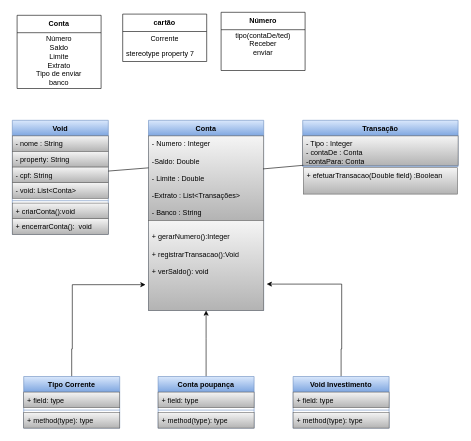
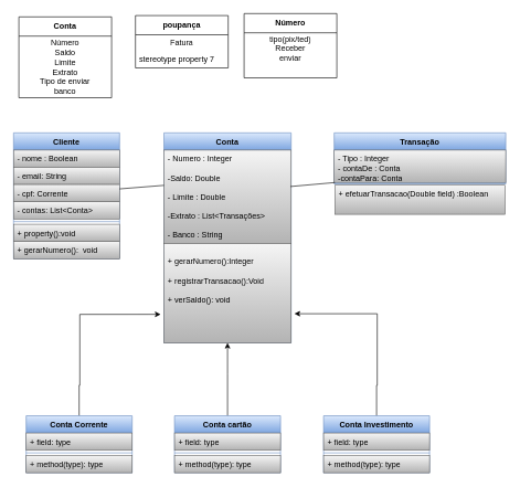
- <mxCell id="4" value="cartão" style="swimlane;fontStyle=1;align=center;verticalAlign=middle;childLayout=stackLayout;horizontal=1;startSize=29;horizontalStack=0;resizeParent=1;resizeParentMax=0;resizeLast=0;collapsible=0;marginBottom=0;html=1;whiteSpace=wrap;" vertex="1" parent="1"><mxGeometry x="204" y="23" width="140" height="79" as="geometry" /></mxCell>
+ <mxCell id="4" value="poupança" style="swimlane;fontStyle=1;align=center;verticalAlign=middle;childLayout=stackLayout;horizontal=1;startSize=29;horizontalStack=0;resizeParent=1;resizeParentMax=0;resizeLast=0;collapsible=0;marginBottom=0;html=1;whiteSpace=wrap;" vertex="1" parent="1"><mxGeometry x="204" y="23" width="140" height="79" as="geometry" /></mxCell>
- <mxCell id="5" value="Corrente" style="text;html=1;strokeColor=none;fillColor=none;align=center;verticalAlign=middle;spacingLeft=4;spacingRight=4;overflow=hidden;rotatable=0;points=[[0,0.5],[1,0.5]];portConstraint=eastwest;whiteSpace=wrap;" vertex="1" parent="4"><mxGeometry y="29" width="140" height="25" as="geometry" /></mxCell>
+ <mxCell id="5" value="Fatura" style="text;html=1;strokeColor=none;fillColor=none;align=center;verticalAlign=middle;spacingLeft=4;spacingRight=4;overflow=hidden;rotatable=0;points=[[0,0.5],[1,0.5]];portConstraint=eastwest;whiteSpace=wrap;" vertex="1" parent="4"><mxGeometry y="29" width="140" height="25" as="geometry" /></mxCell>
- <mxCell id="8" value="&lt;div&gt;tipo(contaDe/ted)&lt;/div&gt;&lt;div&gt;Receber&lt;/div&gt;&lt;div&gt;enviar&lt;/div&gt;&lt;div&gt;&lt;br&gt;&lt;/div&gt;&lt;div&gt;&lt;br&gt;&lt;/div&gt;&lt;div&gt;&lt;br&gt;&lt;/div&gt;" style="text;html=1;strokeColor=none;fillColor=none;align=center;verticalAlign=middle;spacingLeft=4;spacingRight=4;overflow=hidden;rotatable=0;points=[[0,0.5],[1,0.5]];portConstraint=eastwest;whiteSpace=wrap;" vertex="1" parent="7"><mxGeometry y="29" width="140" height="68" as="geometry" /></mxCell>
+ <mxCell id="8" value="&lt;div&gt;tipo(pix/ted)&lt;/div&gt;&lt;div&gt;Receber&lt;/div&gt;&lt;div&gt;enviar&lt;/div&gt;&lt;div&gt;&lt;br&gt;&lt;/div&gt;&lt;div&gt;&lt;br&gt;&lt;/div&gt;&lt;div&gt;&lt;br&gt;&lt;/div&gt;" style="text;html=1;strokeColor=none;fillColor=none;align=center;verticalAlign=middle;spacingLeft=4;spacingRight=4;overflow=hidden;rotatable=0;points=[[0,0.5],[1,0.5]];portConstraint=eastwest;whiteSpace=wrap;" vertex="1" parent="7"><mxGeometry y="29" width="140" height="68" as="geometry" /></mxCell>
- <mxCell id="31" value="Void" style="swimlane;fontStyle=1;align=center;verticalAlign=top;childLayout=stackLayout;horizontal=1;startSize=26;horizontalStack=0;resizeParent=1;resizeParentMax=0;resizeLast=0;collapsible=1;marginBottom=0;whiteSpace=wrap;html=1;fillColor=#dae8fc;gradientColor=#7ea6e0;strokeColor=#6c8ebf;" vertex="1" parent="1"><mxGeometry x="20" y="200" width="160" height="190" as="geometry" /></mxCell>
+ <mxCell id="31" value="Cliente" style="swimlane;fontStyle=1;align=center;verticalAlign=top;childLayout=stackLayout;horizontal=1;startSize=26;horizontalStack=0;resizeParent=1;resizeParentMax=0;resizeLast=0;collapsible=1;marginBottom=0;whiteSpace=wrap;html=1;fillColor=#dae8fc;gradientColor=#7ea6e0;strokeColor=#6c8ebf;" vertex="1" parent="1"><mxGeometry x="20" y="200" width="160" height="190" as="geometry" /></mxCell>
- <mxCell id="32" value="- nome : String" style="text;strokeColor=#666666;fillColor=#f5f5f5;align=left;verticalAlign=top;spacingLeft=4;spacingRight=4;overflow=hidden;rotatable=0;points=[[0,0.5],[1,0.5]];portConstraint=eastwest;whiteSpace=wrap;html=1;gradientColor=#b3b3b3;" vertex="1" parent="31"><mxGeometry y="26" width="160" height="26" as="geometry" /></mxCell>
+ <mxCell id="32" value="- nome : Boolean" style="text;strokeColor=#666666;fillColor=#f5f5f5;align=left;verticalAlign=top;spacingLeft=4;spacingRight=4;overflow=hidden;rotatable=0;points=[[0,0.5],[1,0.5]];portConstraint=eastwest;whiteSpace=wrap;html=1;gradientColor=#b3b3b3;" vertex="1" parent="31"><mxGeometry y="26" width="160" height="26" as="geometry" /></mxCell>
- <mxCell id="33" value="- property: String" style="text;strokeColor=#666666;fillColor=#f5f5f5;align=left;verticalAlign=top;spacingLeft=4;spacingRight=4;overflow=hidden;rotatable=0;points=[[0,0.5],[1,0.5]];portConstraint=eastwest;whiteSpace=wrap;html=1;gradientColor=#b3b3b3;" vertex="1" parent="31"><mxGeometry y="52" width="160" height="26" as="geometry" /></mxCell>
+ <mxCell id="33" value="- email: String" style="text;strokeColor=#666666;fillColor=#f5f5f5;align=left;verticalAlign=top;spacingLeft=4;spacingRight=4;overflow=hidden;rotatable=0;points=[[0,0.5],[1,0.5]];portConstraint=eastwest;whiteSpace=wrap;html=1;gradientColor=#b3b3b3;" vertex="1" parent="31"><mxGeometry y="52" width="160" height="26" as="geometry" /></mxCell>
- <mxCell id="34" value="- cpf: String" style="text;strokeColor=#666666;fillColor=#f5f5f5;align=left;verticalAlign=top;spacingLeft=4;spacingRight=4;overflow=hidden;rotatable=0;points=[[0,0.5],[1,0.5]];portConstraint=eastwest;whiteSpace=wrap;html=1;gradientColor=#b3b3b3;" vertex="1" parent="31"><mxGeometry y="78" width="160" height="26" as="geometry" /></mxCell>
+ <mxCell id="34" value="- cpf: Corrente" style="text;strokeColor=#666666;fillColor=#f5f5f5;align=left;verticalAlign=top;spacingLeft=4;spacingRight=4;overflow=hidden;rotatable=0;points=[[0,0.5],[1,0.5]];portConstraint=eastwest;whiteSpace=wrap;html=1;gradientColor=#b3b3b3;" vertex="1" parent="31"><mxGeometry y="78" width="160" height="26" as="geometry" /></mxCell>
- <mxCell id="35" value="- void: List&amp;lt;Conta&amp;gt;" style="text;strokeColor=#666666;fillColor=#f5f5f5;align=left;verticalAlign=top;spacingLeft=4;spacingRight=4;overflow=hidden;rotatable=0;points=[[0,0.5],[1,0.5]];portConstraint=eastwest;whiteSpace=wrap;html=1;gradientColor=#b3b3b3;" vertex="1" parent="31"><mxGeometry y="104" width="160" height="26" as="geometry" /></mxCell>
+ <mxCell id="35" value="- contas: List&amp;lt;Conta&amp;gt;" style="text;strokeColor=#666666;fillColor=#f5f5f5;align=left;verticalAlign=top;spacingLeft=4;spacingRight=4;overflow=hidden;rotatable=0;points=[[0,0.5],[1,0.5]];portConstraint=eastwest;whiteSpace=wrap;html=1;gradientColor=#b3b3b3;" vertex="1" parent="31"><mxGeometry y="104" width="160" height="26" as="geometry" /></mxCell>
- <mxCell id="37" value="+ criarConta():void&lt;div&gt;&lt;br&gt;&lt;/div&gt;" style="text;strokeColor=#666666;fillColor=#f5f5f5;align=left;verticalAlign=top;spacingLeft=4;spacingRight=4;overflow=hidden;rotatable=0;points=[[0,0.5],[1,0.5]];portConstraint=eastwest;whiteSpace=wrap;html=1;gradientColor=#b3b3b3;" vertex="1" parent="31"><mxGeometry y="138" width="160" height="26" as="geometry" /></mxCell>
+ <mxCell id="37" value="+ property():void&lt;div&gt;&lt;br&gt;&lt;/div&gt;" style="text;strokeColor=#666666;fillColor=#f5f5f5;align=left;verticalAlign=top;spacingLeft=4;spacingRight=4;overflow=hidden;rotatable=0;points=[[0,0.5],[1,0.5]];portConstraint=eastwest;whiteSpace=wrap;html=1;gradientColor=#b3b3b3;" vertex="1" parent="31"><mxGeometry y="138" width="160" height="26" as="geometry" /></mxCell>
- <mxCell id="38" value="&lt;div&gt;&lt;div&gt;+ encerrarConta():&amp;nbsp; void&lt;span style=&quot;white-space: pre;&quot;&gt;&#09;&lt;/span&gt;&lt;/div&gt;&lt;div&gt;&lt;br&gt;&lt;/div&gt;&lt;/div&gt;" style="text;strokeColor=#666666;fillColor=#f5f5f5;align=left;verticalAlign=top;spacingLeft=4;spacingRight=4;overflow=hidden;rotatable=0;points=[[0,0.5],[1,0.5]];portConstraint=eastwest;whiteSpace=wrap;html=1;gradientColor=#b3b3b3;" vertex="1" parent="31"><mxGeometry y="164" width="160" height="26" as="geometry" /></mxCell>
+ <mxCell id="38" value="&lt;div&gt;&lt;div&gt;+ gerarNumero():&amp;nbsp; void&lt;span style=&quot;white-space: pre;&quot;&gt;&#09;&lt;/span&gt;&lt;/div&gt;&lt;div&gt;&lt;br&gt;&lt;/div&gt;&lt;/div&gt;" style="text;strokeColor=#666666;fillColor=#f5f5f5;align=left;verticalAlign=top;spacingLeft=4;spacingRight=4;overflow=hidden;rotatable=0;points=[[0,0.5],[1,0.5]];portConstraint=eastwest;whiteSpace=wrap;html=1;gradientColor=#b3b3b3;" vertex="1" parent="31"><mxGeometry y="164" width="160" height="26" as="geometry" /></mxCell>
- <mxCell id="13" value="Tipo Corrente" style="swimlane;fontStyle=1;align=center;verticalAlign=top;childLayout=stackLayout;horizontal=1;startSize=26;horizontalStack=0;resizeParent=1;resizeParentMax=0;resizeLast=0;collapsible=1;marginBottom=0;whiteSpace=wrap;html=1;fillColor=#dae8fc;gradientColor=#7ea6e0;strokeColor=#6c8ebf;" vertex="1" parent="1"><mxGeometry x="39" y="627" width="160" height="86" as="geometry" /></mxCell>
+ <mxCell id="13" value="Conta Corrente" style="swimlane;fontStyle=1;align=center;verticalAlign=top;childLayout=stackLayout;horizontal=1;startSize=26;horizontalStack=0;resizeParent=1;resizeParentMax=0;resizeLast=0;collapsible=1;marginBottom=0;whiteSpace=wrap;html=1;fillColor=#dae8fc;gradientColor=#7ea6e0;strokeColor=#6c8ebf;" vertex="1" parent="1"><mxGeometry x="39" y="627" width="160" height="86" as="geometry" /></mxCell>
- <mxCell id="18" value="Conta poupança" style="swimlane;fontStyle=1;align=center;verticalAlign=top;childLayout=stackLayout;horizontal=1;startSize=26;horizontalStack=0;resizeParent=1;resizeParentMax=0;resizeLast=0;collapsible=1;marginBottom=0;whiteSpace=wrap;html=1;fillColor=#dae8fc;gradientColor=#7ea6e0;strokeColor=#6c8ebf;" vertex="1" parent="1"><mxGeometry x="263" y="627" width="160" height="86" as="geometry" /></mxCell>
+ <mxCell id="18" value="Conta cartão" style="swimlane;fontStyle=1;align=center;verticalAlign=top;childLayout=stackLayout;horizontal=1;startSize=26;horizontalStack=0;resizeParent=1;resizeParentMax=0;resizeLast=0;collapsible=1;marginBottom=0;whiteSpace=wrap;html=1;fillColor=#dae8fc;gradientColor=#7ea6e0;strokeColor=#6c8ebf;" vertex="1" parent="1"><mxGeometry x="263" y="627" width="160" height="86" as="geometry" /></mxCell>
- <mxCell id="23" value="Void Investimento" style="swimlane;fontStyle=1;align=center;verticalAlign=top;childLayout=stackLayout;horizontal=1;startSize=26;horizontalStack=0;resizeParent=1;resizeParentMax=0;resizeLast=0;collapsible=1;marginBottom=0;whiteSpace=wrap;html=1;fillColor=#dae8fc;gradientColor=#7ea6e0;strokeColor=#6c8ebf;" vertex="1" parent="1"><mxGeometry x="488" y="627" width="160" height="86" as="geometry" /></mxCell>
+ <mxCell id="23" value="Conta Investimento" style="swimlane;fontStyle=1;align=center;verticalAlign=top;childLayout=stackLayout;horizontal=1;startSize=26;horizontalStack=0;resizeParent=1;resizeParentMax=0;resizeLast=0;collapsible=1;marginBottom=0;whiteSpace=wrap;html=1;fillColor=#dae8fc;gradientColor=#7ea6e0;strokeColor=#6c8ebf;" vertex="1" parent="1"><mxGeometry x="488" y="627" width="160" height="86" as="geometry" /></mxCell>
